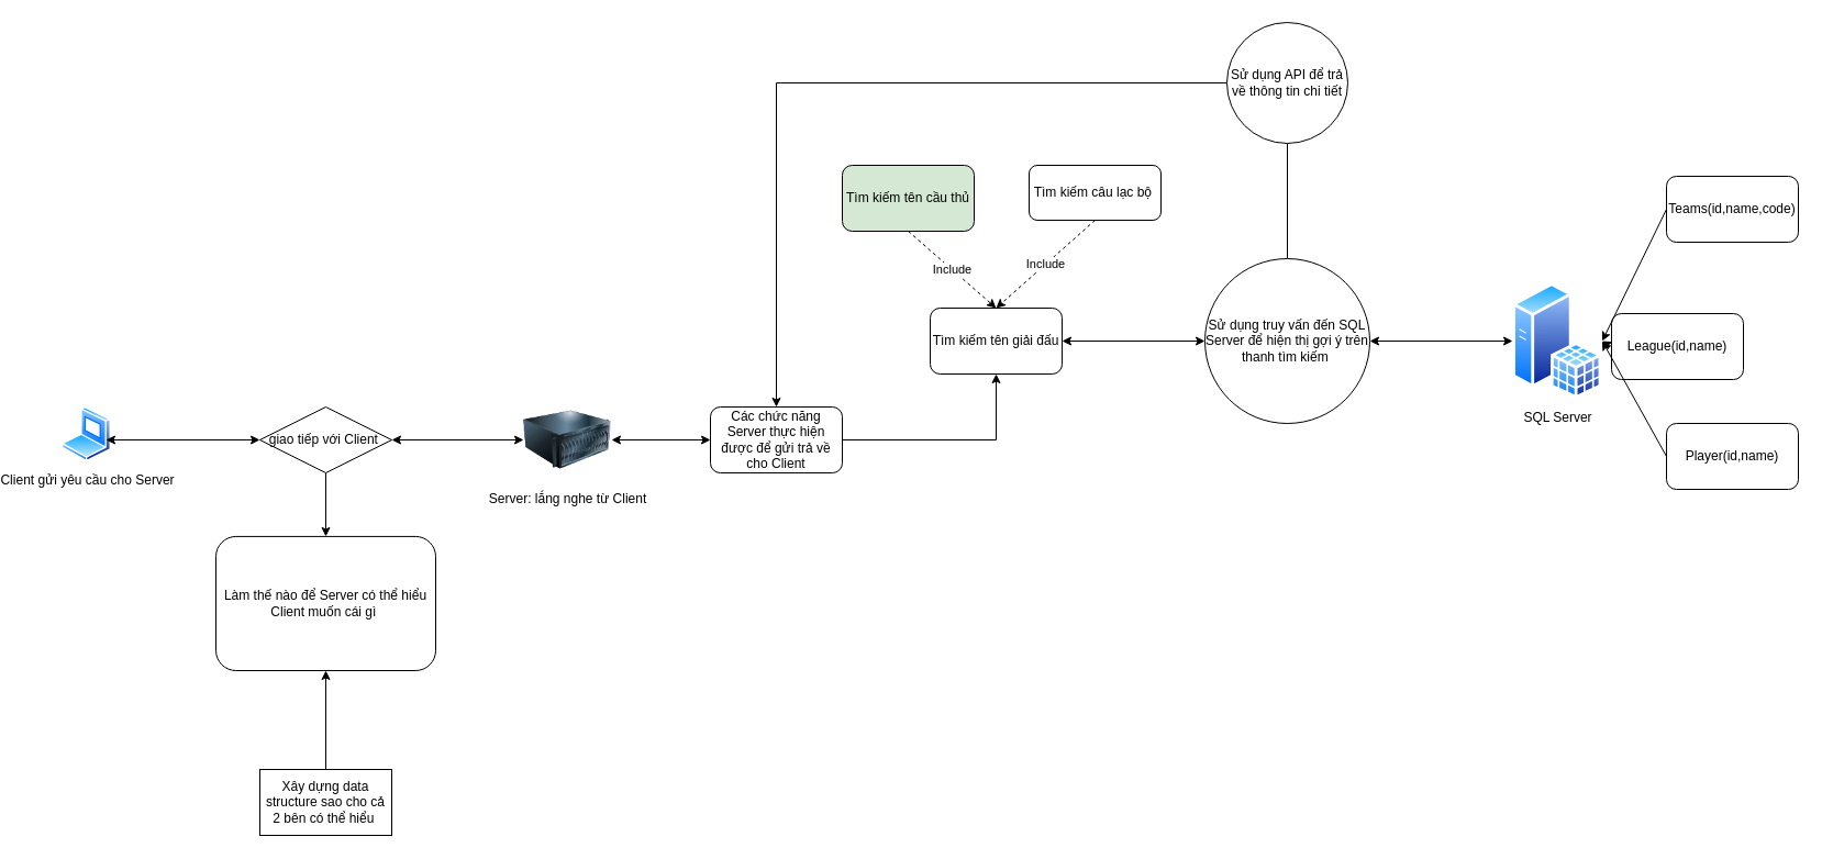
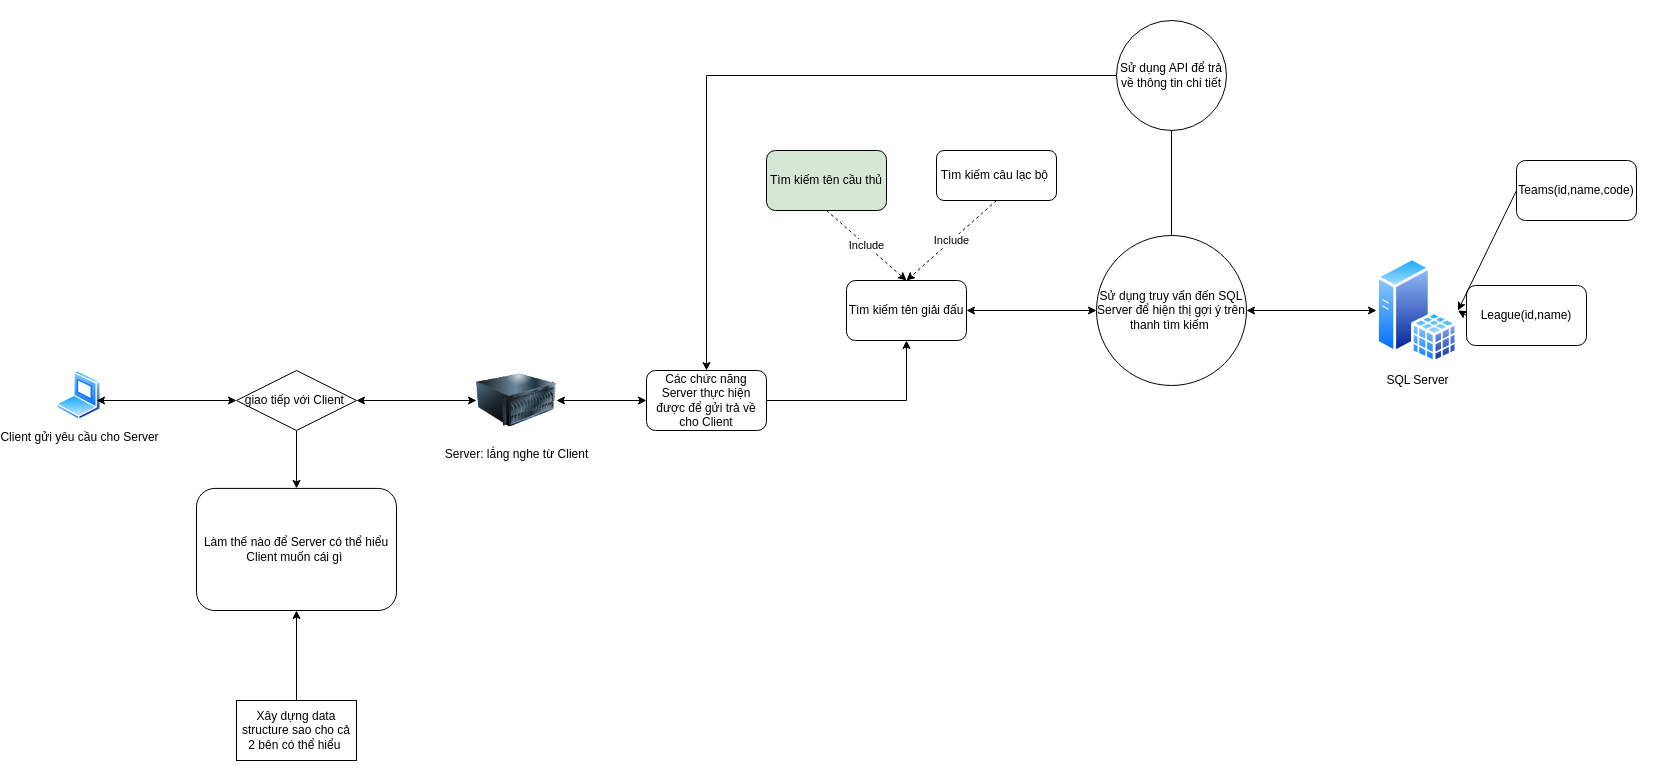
- <mxCell id="31" value="" style="endArrow=classic;html=1;rounded=0;exitX=0;exitY=0.5;exitDx=0;exitDy=0;entryX=1;entryY=0.5;entryDx=0;entryDy=0;" edge="1" parent="1" source="30" target="8"><mxGeometry width="50" height="50" relative="1" as="geometry"><mxPoint x="1490" y="320" as="sourcePoint" /><mxPoint x="1431" y="320" as="targetPoint" /></mxGeometry></mxCell>
- <mxCell id="30" value="Player(id,name)" style="rounded=1;whiteSpace=wrap;html=1;" vertex="1" parent="1"><mxGeometry x="1480" y="385" width="120" height="60" as="geometry" /></mxCell>
